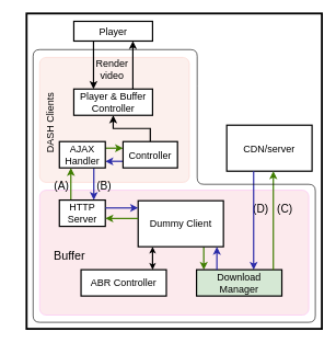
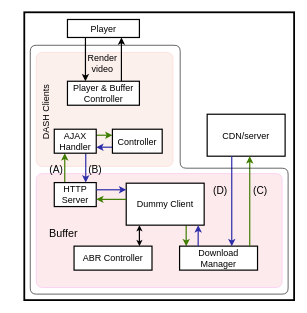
- <mxCell id="22" style="edgeStyle=orthogonalEdgeStyle;rounded=0;orthogonalLoop=1;jettySize=auto;html=1;exitX=0.5;exitY=0;exitDx=0;exitDy=0;entryX=0.5;entryY=1;entryDx=0;entryDy=0;strokeWidth=2;" parent="13" source="23" target="21" edge="1"><mxGeometry relative="1" as="geometry" /></mxCell>
- <mxCell id="18" value="(D)" style="text;html=1;resizable=0;points=[];autosize=1;align=right;verticalAlign=middle;spacingTop=-4;fontSize=17;fontStyle=0;fontColor=#000000;" parent="13" vertex="1"><mxGeometry x="370" y="310" width="40" height="20" as="geometry" /></mxCell>
+ <mxCell id="18" value="(D)" style="text;html=1;resizable=0;points=[];autosize=1;align=right;verticalAlign=middle;spacingTop=-4;fontSize=17;fontStyle=0;fontColor=#000000;" parent="13" vertex="1"><mxGeometry x="340" y="310" width="40" height="20" as="geometry" /></mxCell>
- <mxCell id="30" value="Download Manager" style="rounded=0;whiteSpace=wrap;html=1;fontSize=15;fontStyle=0;strokeWidth=2;fillColor=#d5e8d4;" parent="13" vertex="1"><mxGeometry x="299" y="410" width="130" height="40" as="geometry" /></mxCell>
+ <mxCell id="30" value="Download Manager" style="rounded=0;whiteSpace=wrap;html=1;fontSize=15;fontStyle=0;strokeWidth=2;" parent="13" vertex="1"><mxGeometry x="299" y="410" width="130" height="40" as="geometry" /></mxCell>
